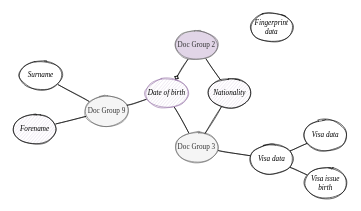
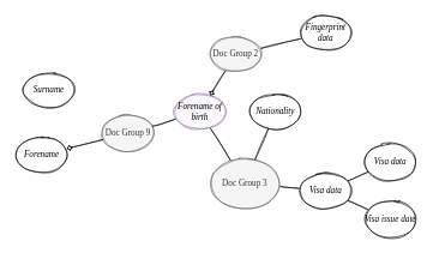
+ <mxCell id="5" value="" style="edgeStyle=none;rounded=1;html=1;labelBackgroundColor=none;startArrow=none;startFill=0;startSize=5;endArrow=none;endFill=0;endSize=5;jettySize=auto;orthogonalLoop=1;strokeWidth=1;fontFamily=Futura;fontSize=12;sketch=1;shadow=0;" parent="1" source="4" target="6" edge="1"><mxGeometry relative="1" as="geometry" /></mxCell>
- <mxCell id="4" value="&lt;span&gt;Doc Group 2&lt;/span&gt;" style="ellipse;whiteSpace=wrap;html=1;rounded=0;shadow=0;comic=0;labelBackgroundColor=none;strokeWidth=1;fontFamily=Futura;fontSize=12;align=center;fillColor=#e1d5e7;sketch=1;fillStyle=solid;strokeColor=#666666;fontColor=#333333;" parent="1" vertex="1"><mxGeometry x="290" y="50" width="75" height="50" as="geometry" /></mxCell>
+ <mxCell id="4" value="&lt;span&gt;Doc Group 2&lt;/span&gt;" style="ellipse;whiteSpace=wrap;html=1;rounded=0;shadow=0;comic=0;labelBackgroundColor=none;strokeWidth=1;fontFamily=Futura;fontSize=12;align=center;fillColor=#f5f5f5;sketch=1;fillStyle=solid;strokeColor=#666666;fontColor=#333333;" parent="1" vertex="1"><mxGeometry x="290" y="50" width="75" height="50" as="geometry" /></mxCell>
- <mxCell id="3" value="" style="edgeStyle=none;rounded=1;html=1;labelBackgroundColor=none;startArrow=none;startFill=0;startSize=5;endArrow=none;endFill=0;endSize=5;jettySize=auto;orthogonalLoop=1;strokeWidth=1;fontFamily=Futura;fontSize=12;sketch=1;shadow=0;" parent="1" source="4" target="7" edge="1"><mxGeometry relative="1" as="geometry" /></mxCell>
- <mxCell id="9" value="" style="edgeStyle=none;rounded=1;html=1;labelBackgroundColor=none;startArrow=none;startFill=0;startSize=5;endArrow=none;endFill=0;endSize=5;jettySize=auto;orthogonalLoop=1;strokeWidth=1;fontFamily=Futura;fontSize=12;sketch=1;shadow=0;" parent="1" source="10" target="12" edge="1"><mxGeometry relative="1" as="geometry" /></mxCell>
- <mxCell id="15" value="&lt;span&gt;Date of birth&lt;/span&gt;" style="ellipse;whiteSpace=wrap;html=1;rounded=0;shadow=0;comic=0;labelBackgroundColor=none;strokeWidth=1;fontFamily=Futura;fontSize=12;align=center;sketch=1;fillStyle=hachure;fillColor=#e1d5e7;strokeColor=#9673a6;fontStyle=2" parent="1" vertex="1"><mxGeometry x="240" y="130" width="75" height="50" as="geometry" /></mxCell>
+ <mxCell id="15" value="&lt;span&gt;Forename of birth&lt;/span&gt;" style="ellipse;whiteSpace=wrap;html=1;rounded=0;shadow=0;comic=0;labelBackgroundColor=none;strokeWidth=1;fontFamily=Futura;fontSize=12;align=center;sketch=1;fillStyle=hachure;fillColor=#e1d5e7;strokeColor=#9673a6;fontStyle=2" parent="1" vertex="1"><mxGeometry x="240" y="130" width="75" height="50" as="geometry" /></mxCell>
- <mxCell id="7" value="Nationality" style="ellipse;whiteSpace=wrap;html=1;rounded=0;shadow=0;comic=0;labelBackgroundColor=none;strokeWidth=1;fontFamily=Futura;fontSize=12;align=center;sketch=1;fontStyle=2;fillColor=#e1d5e7;" parent="1" vertex="1"><mxGeometry x="345" y="130" width="75" height="50" as="geometry" /></mxCell>
+ <mxCell id="7" value="Nationality" style="ellipse;whiteSpace=wrap;html=1;rounded=0;shadow=0;comic=0;labelBackgroundColor=none;strokeWidth=1;fontFamily=Futura;fontSize=12;align=center;sketch=1;fontStyle=2" parent="1" vertex="1"><mxGeometry x="345" y="130" width="75" height="50" as="geometry" /></mxCell>
- <mxCell id="13" value="" style="edgeStyle=none;rounded=1;html=1;labelBackgroundColor=none;startArrow=none;startFill=0;startSize=5;endArrow=none;endFill=0;endSize=5;jettySize=auto;orthogonalLoop=1;strokeWidth=1;fontFamily=Futura;fontSize=12;sketch=1;shadow=0;" parent="1" source="10" target="8" edge="1"><mxGeometry relative="1" as="geometry" /></mxCell>
+ <mxCell id="13" value="" style="edgeStyle=none;rounded=1;html=1;labelBackgroundColor=none;startArrow=none;startFill=0;startSize=5;endArrow=diamond;endFill=0;endSize=5;jettySize=auto;orthogonalLoop=1;strokeWidth=1;fontFamily=Futura;fontSize=12;sketch=1;shadow=0;" parent="1" source="10" target="8" edge="1"><mxGeometry relative="1" as="geometry" /></mxCell>
- <mxCell id="8" value="Forename" style="ellipse;whiteSpace=wrap;html=1;rounded=0;shadow=0;comic=0;labelBackgroundColor=none;strokeWidth=1;fontFamily=Futura;fontSize=12;align=center;sketch=1;fontStyle=2;fillColor=#e1d5e7;" parent="1" vertex="1"><mxGeometry x="20" y="190" width="75" height="50" as="geometry" /></mxCell>
+ <mxCell id="8" value="Forename" style="ellipse;whiteSpace=wrap;html=1;rounded=0;shadow=0;comic=0;labelBackgroundColor=none;strokeWidth=1;fontFamily=Futura;fontSize=12;align=center;sketch=1;fontStyle=2" parent="1" vertex="1"><mxGeometry x="20" y="190" width="75" height="50" as="geometry" /></mxCell>
- <mxCell id="16" value="Doc Group 3" style="ellipse;whiteSpace=wrap;html=1;rounded=0;shadow=0;comic=0;labelBackgroundColor=none;strokeWidth=1;fontFamily=Futura;fontSize=12;align=center;fillColor=#f5f5f5;sketch=1;fillStyle=solid;strokeColor=#666666;fontColor=#333333;" parent="1" vertex="1"><mxGeometry x="290" y="220" width="75" height="50" as="geometry" /></mxCell>
+ <mxCell id="16" value="Doc Group 3" style="ellipse;whiteSpace=wrap;html=1;rounded=0;shadow=0;comic=0;labelBackgroundColor=none;strokeWidth=1;fontFamily=Futura;fontSize=12;align=center;fillColor=#f5f5f5;sketch=1;fillStyle=solid;strokeColor=#666666;fontColor=#333333;" parent="1" vertex="1"><mxGeometry x="290" y="220" width="100" height="70" as="geometry" /></mxCell>
- <mxCell id="22" value="Visa issue birth" style="ellipse;whiteSpace=wrap;html=1;rounded=0;shadow=0;comic=0;labelBackgroundColor=none;strokeWidth=1;fontFamily=Futura;fontSize=12;align=center;sketch=1;fontStyle=2" parent="1" vertex="1"><mxGeometry x="505" y="280" width="75" height="50" as="geometry" /></mxCell>
+ <mxCell id="22" value="Visa issue date" style="ellipse;whiteSpace=wrap;html=1;rounded=0;shadow=0;comic=0;labelBackgroundColor=none;strokeWidth=1;fontFamily=Futura;fontSize=12;align=center;sketch=1;fontStyle=2" parent="1" vertex="1"><mxGeometry x="505" y="280" width="75" height="50" as="geometry" /></mxCell>
